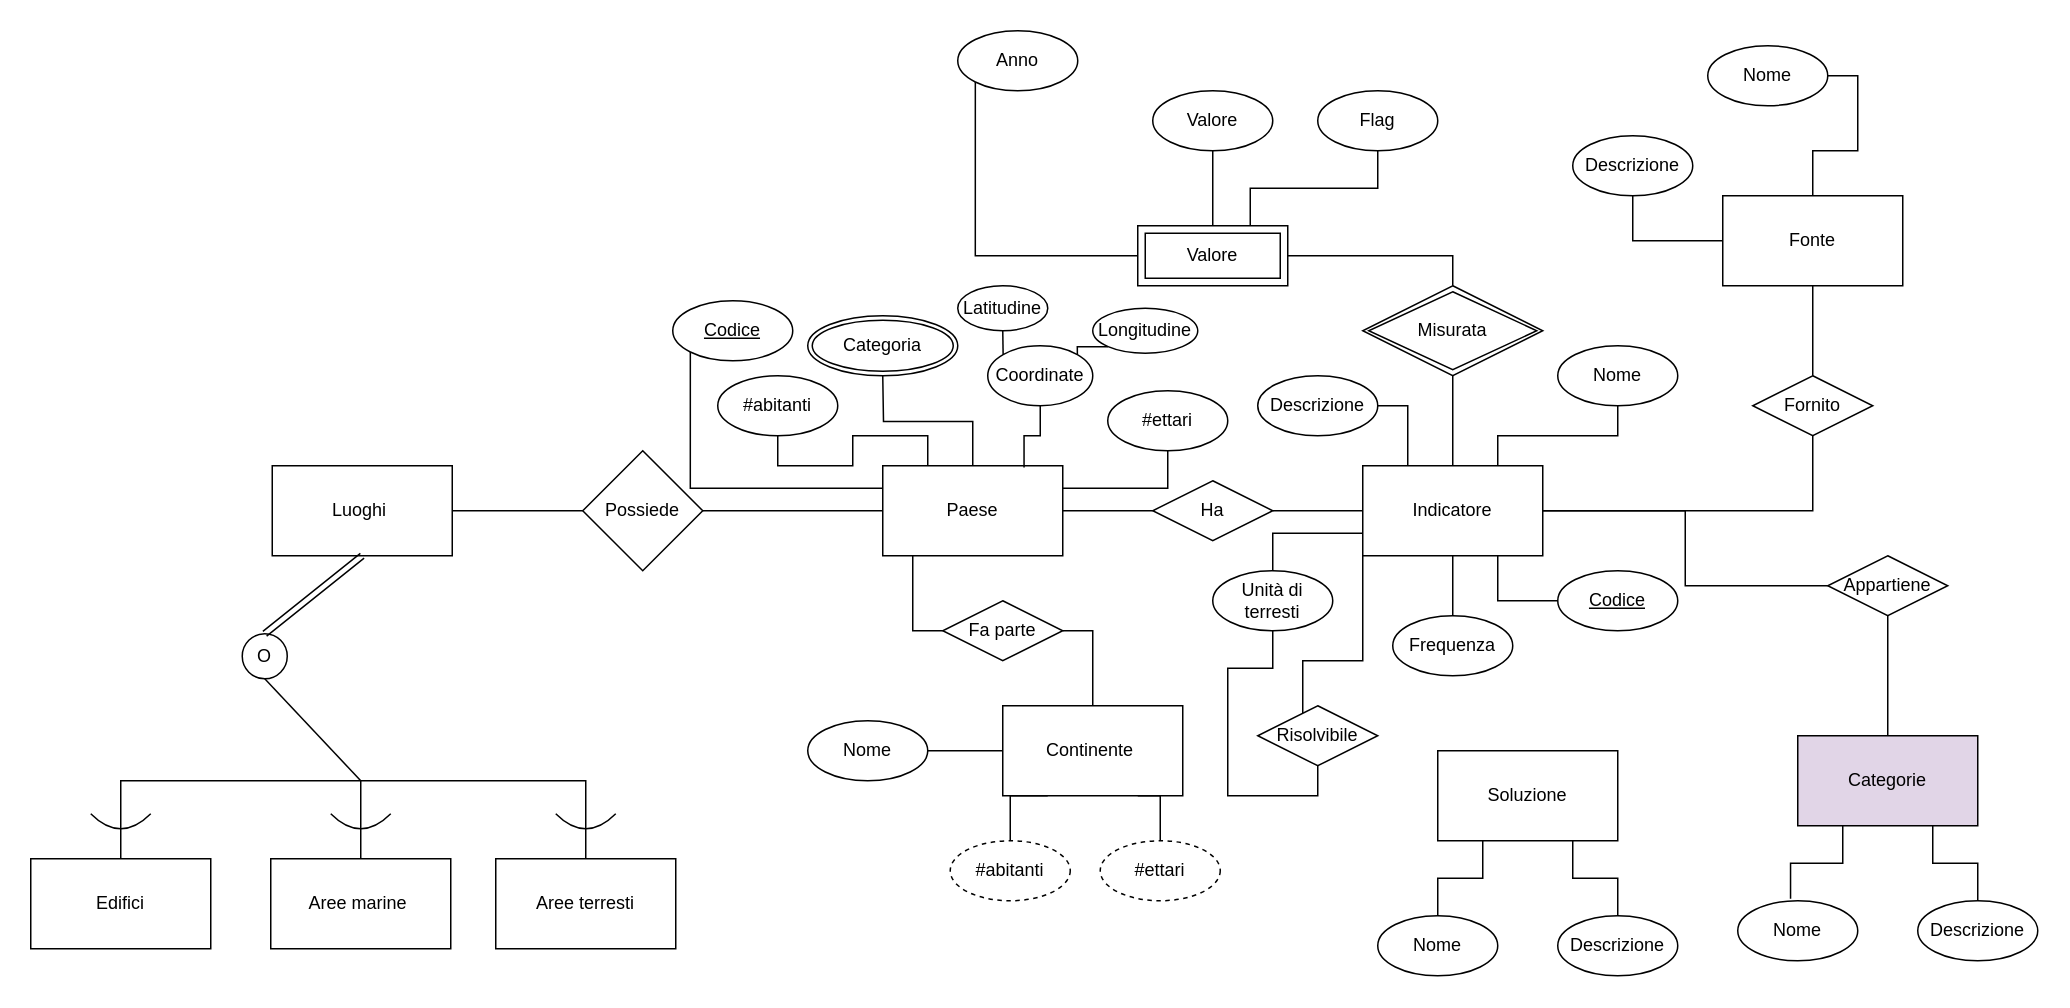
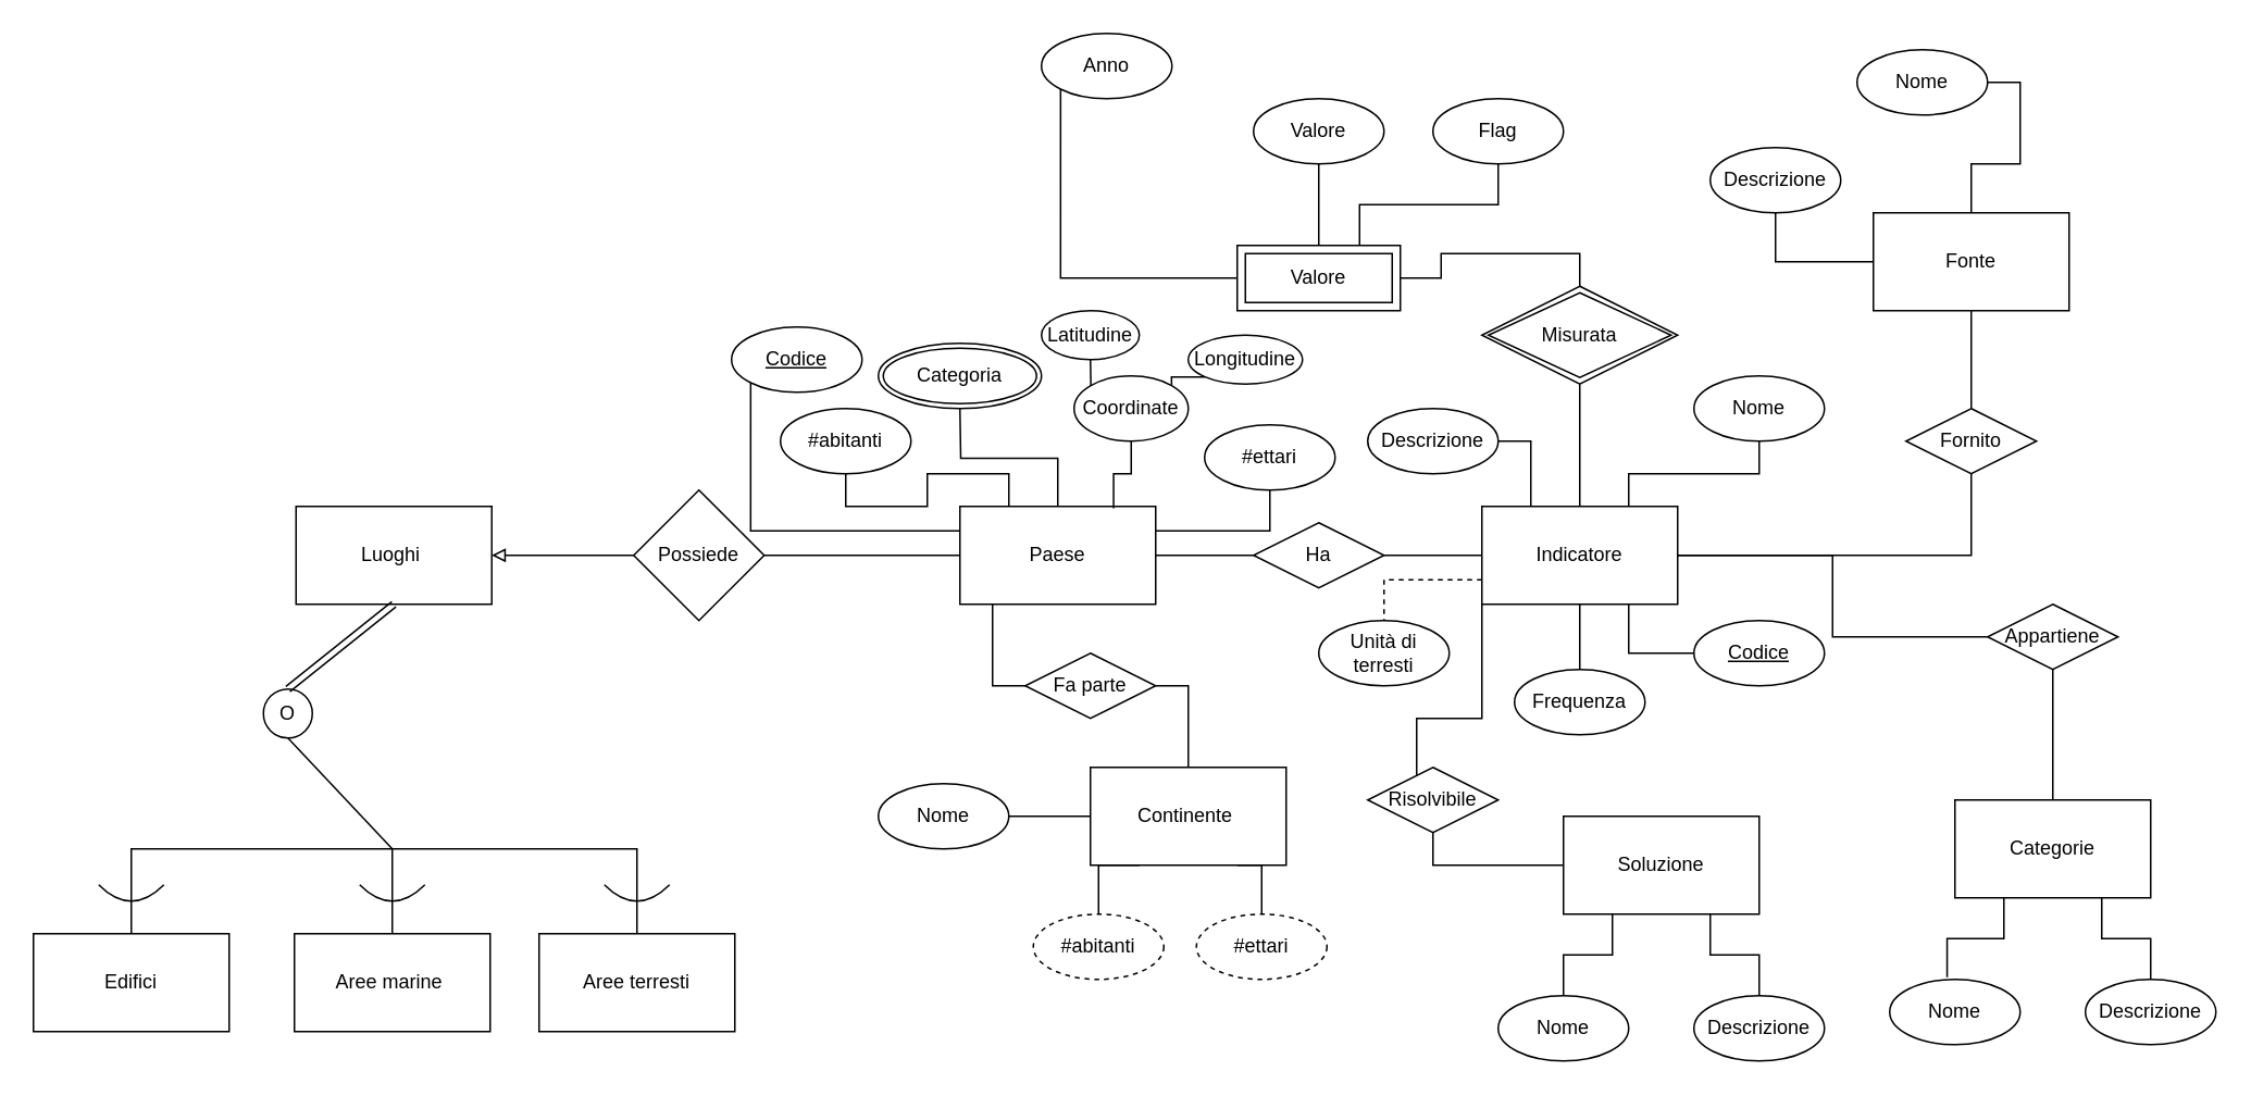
- <mxCell id="85" value="Misurata" style="shape=rhombus;double=1;perimeter=rhombusPerimeter;whiteSpace=wrap;html=1;align=center;" vertex="1" parent="1"><mxGeometry x="908" y="190" width="120" height="60" as="geometry" /></mxCell>
+ <mxCell id="85" value="Misurata" style="shape=rhombus;double=1;perimeter=rhombusPerimeter;whiteSpace=wrap;html=1;align=center;" vertex="1" parent="1"><mxGeometry x="908" y="175" width="120" height="60" as="geometry" /></mxCell>
- <mxCell id="52" style="edgeStyle=orthogonalEdgeStyle;rounded=0;orthogonalLoop=1;jettySize=auto;html=1;exitX=0;exitY=0.5;exitDx=0;exitDy=0;endArrow=none;endFill=0;" edge="1" parent="1" source="53" target="48"><mxGeometry relative="1" as="geometry" /></mxCell>
+ <mxCell id="52" style="edgeStyle=orthogonalEdgeStyle;rounded=0;orthogonalLoop=1;jettySize=auto;html=1;exitX=0;exitY=0.5;exitDx=0;exitDy=0;endArrow=block;endFill=0;" edge="1" parent="1" source="53" target="48"><mxGeometry relative="1" as="geometry" /></mxCell>
- <mxCell id="17" style="edgeStyle=orthogonalEdgeStyle;rounded=0;orthogonalLoop=1;jettySize=auto;html=1;exitX=0;exitY=0.75;exitDx=0;exitDy=0;entryX=0.5;entryY=0;entryDx=0;entryDy=0;endArrow=none;endFill=0;" edge="1" parent="1" source="18" target="68"><mxGeometry relative="1" as="geometry" /></mxCell>
+ <mxCell id="17" style="edgeStyle=orthogonalEdgeStyle;rounded=0;orthogonalLoop=1;jettySize=auto;html=1;exitX=0;exitY=0.75;exitDx=0;exitDy=0;entryX=0.5;entryY=0;entryDx=0;entryDy=0;endArrow=none;endFill=0;dashed=1;" edge="1" parent="1" source="18" target="68"><mxGeometry relative="1" as="geometry" /></mxCell>
- <mxCell id="65" style="edgeStyle=orthogonalEdgeStyle;rounded=0;orthogonalLoop=1;jettySize=auto;html=1;exitX=0.5;exitY=1;exitDx=0;exitDy=0;endArrow=none;endFill=0;" edge="1" parent="1" source="66" target="68"><mxGeometry relative="1" as="geometry" /></mxCell>
+ <mxCell id="65" style="edgeStyle=orthogonalEdgeStyle;rounded=0;orthogonalLoop=1;jettySize=auto;html=1;exitX=0.5;exitY=1;exitDx=0;exitDy=0;endArrow=none;endFill=0;" edge="1" parent="1" source="66" target="24"><mxGeometry relative="1" as="geometry" /></mxCell>
- <mxCell id="28" value="Categorie" style="rounded=0;whiteSpace=wrap;html=1;fillColor=#e1d5e7;" vertex="1" parent="1"><mxGeometry x="1198" y="490" width="120" height="60" as="geometry" /></mxCell>
+ <mxCell id="28" value="Categorie" style="rounded=0;whiteSpace=wrap;html=1;" vertex="1" parent="1"><mxGeometry x="1198" y="490" width="120" height="60" as="geometry" /></mxCell>
